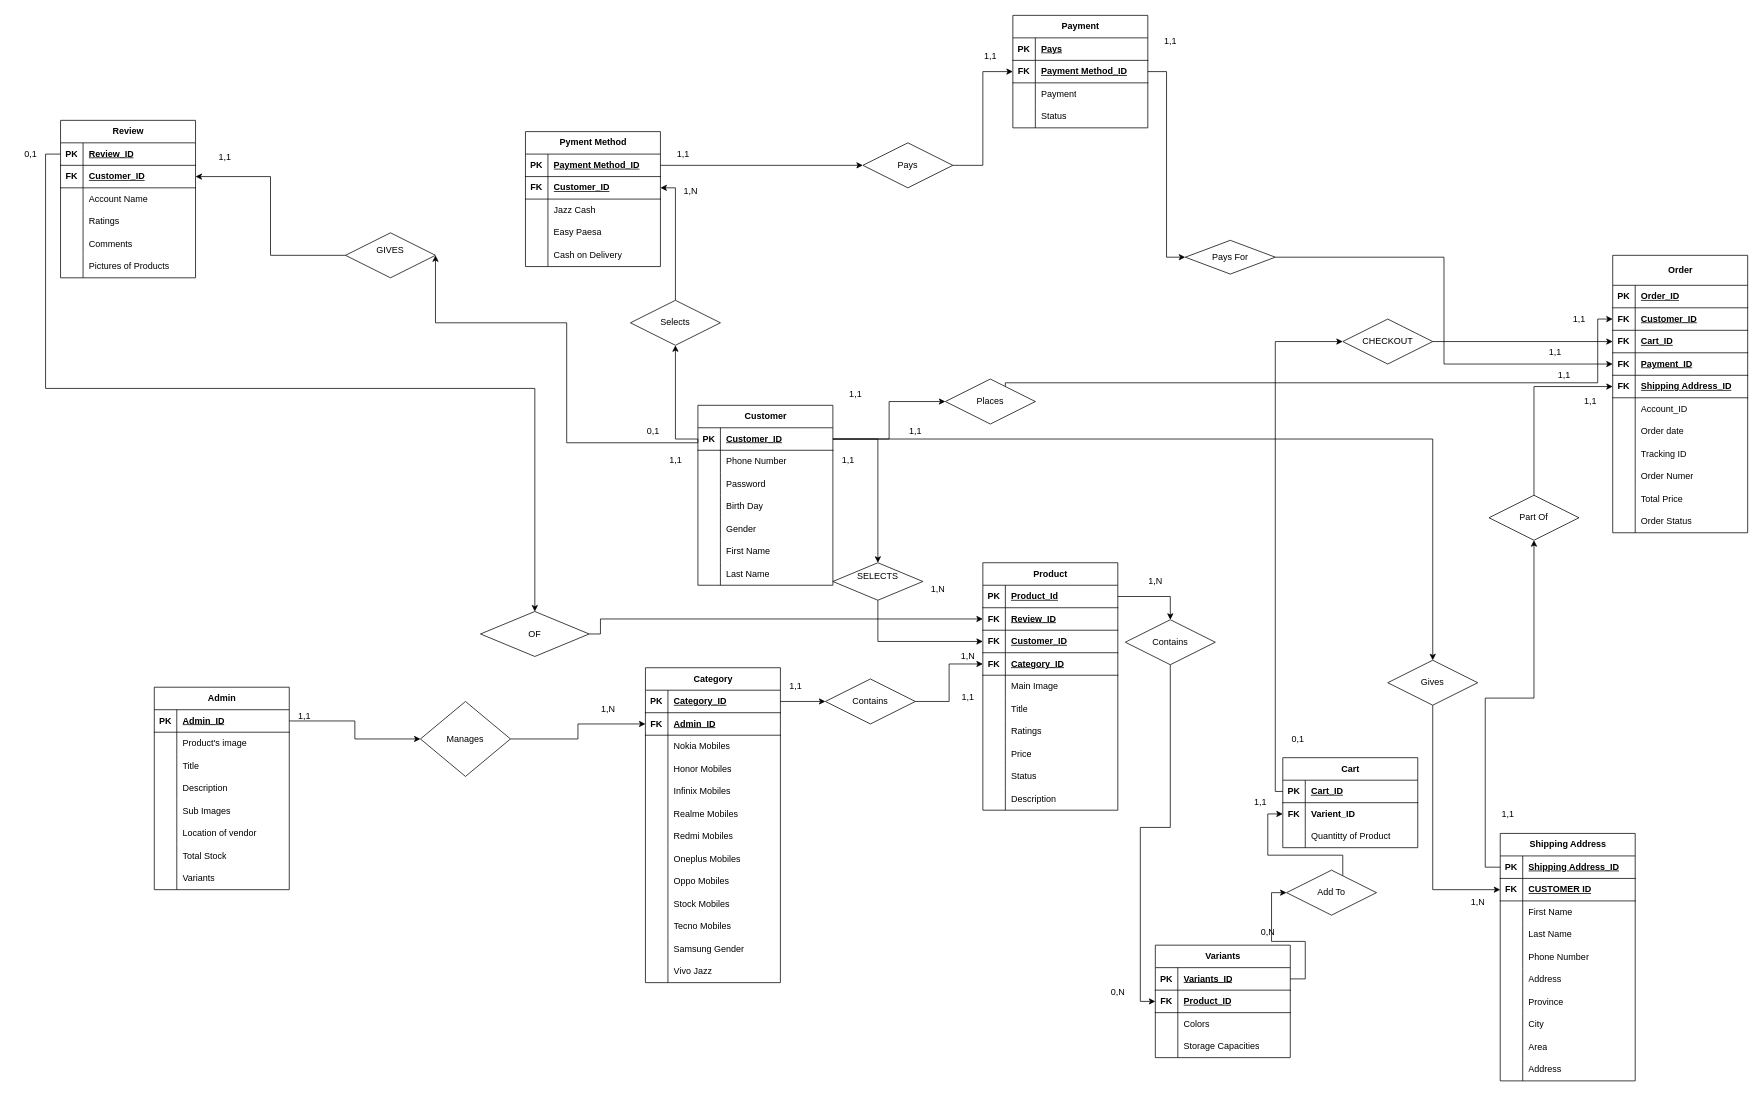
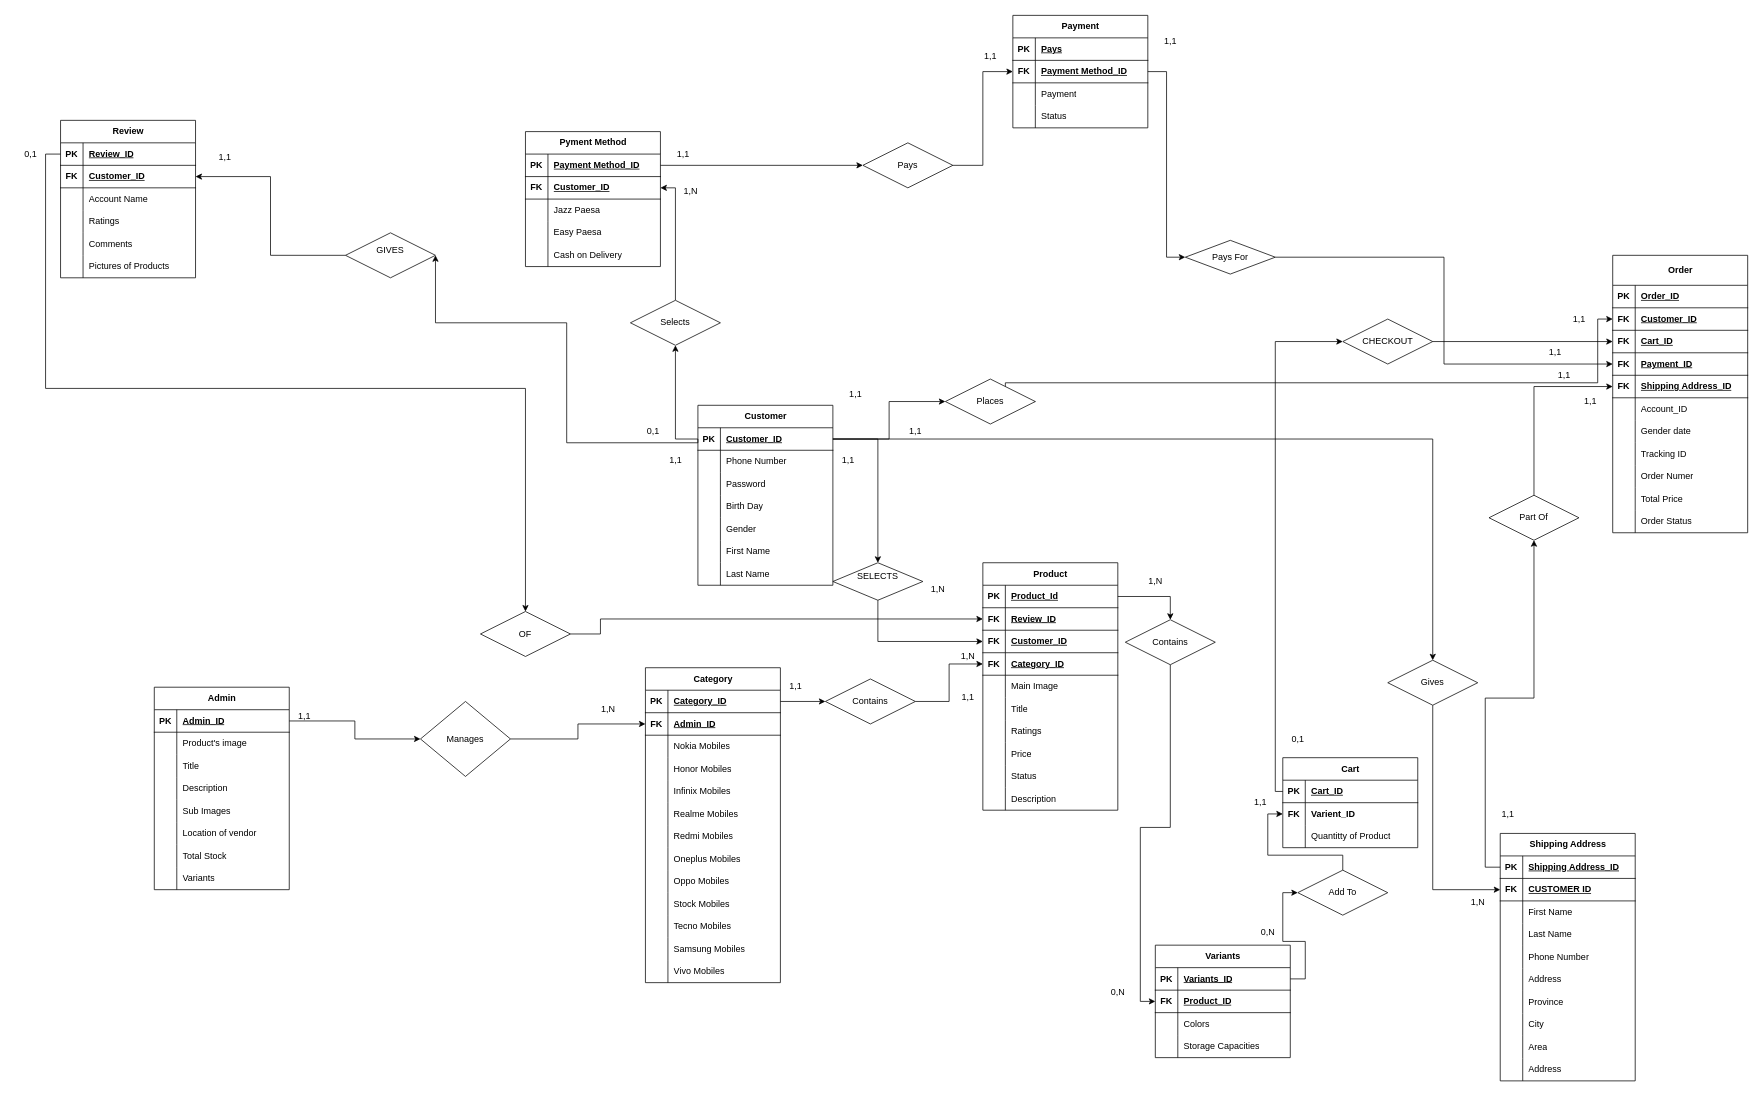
- <mxCell id="180" value="Jazz Cash" style="shape=partialRectangle;connectable=0;fillColor=none;top=0;left=0;bottom=0;right=0;align=left;spacingLeft=6;overflow=hidden;whiteSpace=wrap;html=1;shadow=0;" parent="178" vertex="1"><mxGeometry x="30" width="150" height="30" as="geometry"><mxRectangle width="150" height="30" as="alternateBounds" /></mxGeometry></mxCell>
+ <mxCell id="180" value="Jazz Paesa" style="shape=partialRectangle;connectable=0;fillColor=none;top=0;left=0;bottom=0;right=0;align=left;spacingLeft=6;overflow=hidden;whiteSpace=wrap;html=1;shadow=0;" parent="178" vertex="1"><mxGeometry x="30" width="150" height="30" as="geometry"><mxRectangle width="150" height="30" as="alternateBounds" /></mxGeometry></mxCell>
- <mxCell id="76" value="Order date" style="shape=partialRectangle;connectable=0;fillColor=none;top=0;left=0;bottom=0;right=0;align=left;spacingLeft=6;overflow=hidden;whiteSpace=wrap;html=1;shadow=0;" parent="74" vertex="1"><mxGeometry x="30" width="150" height="30" as="geometry"><mxRectangle width="150" height="30" as="alternateBounds" /></mxGeometry></mxCell>
+ <mxCell id="76" value="Gender date" style="shape=partialRectangle;connectable=0;fillColor=none;top=0;left=0;bottom=0;right=0;align=left;spacingLeft=6;overflow=hidden;whiteSpace=wrap;html=1;shadow=0;" parent="74" vertex="1"><mxGeometry x="30" width="150" height="30" as="geometry"><mxRectangle width="150" height="30" as="alternateBounds" /></mxGeometry></mxCell>
- <mxCell id="278" value="&lt;div&gt;OF&lt;/div&gt;" style="shape=rhombus;perimeter=rhombusPerimeter;whiteSpace=wrap;html=1;align=center;shadow=0;" parent="1" vertex="1"><mxGeometry x="640" y="815" width="145" height="60" as="geometry" /></mxCell>
+ <mxCell id="278" value="&lt;div&gt;OF&lt;/div&gt;" style="shape=rhombus;perimeter=rhombusPerimeter;whiteSpace=wrap;html=1;align=center;shadow=0;" parent="1" vertex="1"><mxGeometry x="640" y="815" width="120" height="60" as="geometry" /></mxCell>
- <mxCell id="322" value="Add To" style="shape=rhombus;perimeter=rhombusPerimeter;whiteSpace=wrap;html=1;align=center;" parent="1" vertex="1"><mxGeometry x="1715" y="1160" width="120" height="60" as="geometry" /></mxCell>
+ <mxCell id="322" value="Add To" style="shape=rhombus;perimeter=rhombusPerimeter;whiteSpace=wrap;html=1;align=center;" parent="1" vertex="1"><mxGeometry x="1730" y="1160" width="120" height="60" as="geometry" /></mxCell>
- <mxCell id="157" value="Samsung Gender" style="shape=partialRectangle;connectable=0;fillColor=none;top=0;left=0;bottom=0;right=0;align=left;spacingLeft=6;overflow=hidden;whiteSpace=wrap;html=1;shadow=0;" parent="155" vertex="1"><mxGeometry x="30" width="150" height="30" as="geometry"><mxRectangle width="150" height="30" as="alternateBounds" /></mxGeometry></mxCell>
+ <mxCell id="157" value="Samsung Mobiles" style="shape=partialRectangle;connectable=0;fillColor=none;top=0;left=0;bottom=0;right=0;align=left;spacingLeft=6;overflow=hidden;whiteSpace=wrap;html=1;shadow=0;" parent="155" vertex="1"><mxGeometry x="30" width="150" height="30" as="geometry"><mxRectangle width="150" height="30" as="alternateBounds" /></mxGeometry></mxCell>
- <mxCell id="160" value="Vivo Jazz" style="shape=partialRectangle;connectable=0;fillColor=none;top=0;left=0;bottom=0;right=0;align=left;spacingLeft=6;overflow=hidden;whiteSpace=wrap;html=1;shadow=0;" parent="158" vertex="1"><mxGeometry x="30" width="150" height="30" as="geometry"><mxRectangle width="150" height="30" as="alternateBounds" /></mxGeometry></mxCell>
+ <mxCell id="160" value="Vivo Mobiles" style="shape=partialRectangle;connectable=0;fillColor=none;top=0;left=0;bottom=0;right=0;align=left;spacingLeft=6;overflow=hidden;whiteSpace=wrap;html=1;shadow=0;" parent="158" vertex="1"><mxGeometry x="30" width="150" height="30" as="geometry"><mxRectangle width="150" height="30" as="alternateBounds" /></mxGeometry></mxCell>
